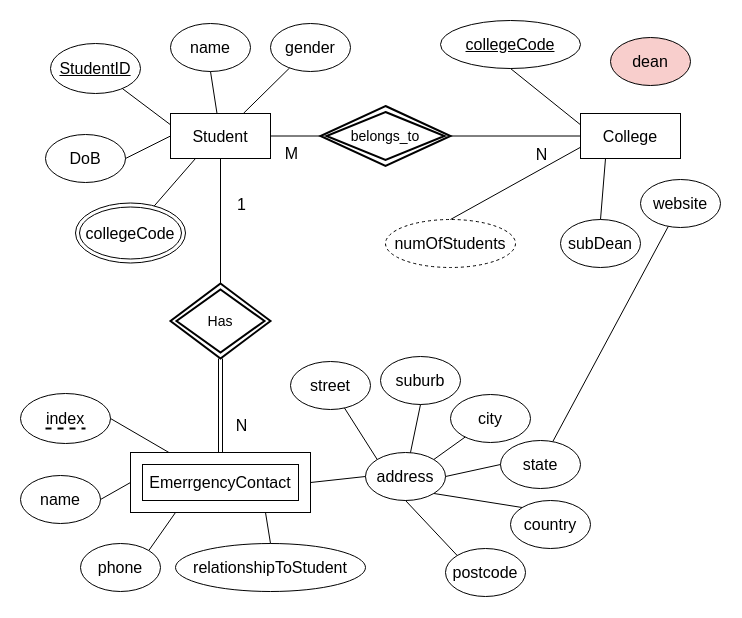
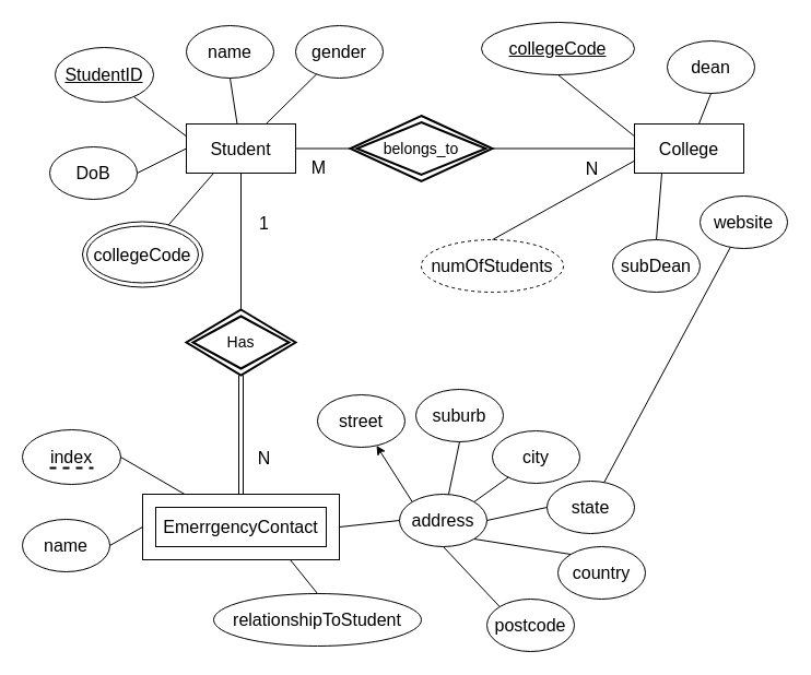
- <mxCell id="20" value="dean" style="ellipse;whiteSpace=wrap;html=1;strokeWidth=1;fontSize=16;fontStyle=0;fillColor=#f8cecc;" vertex="1" parent="1"><mxGeometry x="610" y="37" width="80" height="48" as="geometry" /></mxCell>
+ <mxCell id="20" value="dean" style="ellipse;whiteSpace=wrap;html=1;strokeWidth=1;fontSize=16;fontStyle=0" vertex="1" parent="1"><mxGeometry x="610" y="37" width="80" height="48" as="geometry" /></mxCell>
+ <mxCell id="29" value="" style="endArrow=none;html=1;fontSize=16;entryX=0.5;entryY=1;entryDx=0;entryDy=0;" edge="1" parent="1" source="14" target="20"><mxGeometry width="50" height="50" relative="1" as="geometry"><mxPoint x="590" y="134" as="sourcePoint" /><mxPoint x="520" y="78" as="targetPoint" /></mxGeometry></mxCell>
- <mxCell id="5" value="Has" style="shape=rhombus;double=1;strokeWidth=2;fontSize=15;perimeter=rhombusPerimeter;whiteSpace=wrap;html=1;align=center;fontSize=14;" vertex="1" parent="1"><mxGeometry x="170" y="283" width="100" height="75" as="geometry" /></mxCell>
+ <mxCell id="5" value="Has" style="shape=rhombus;double=1;strokeWidth=2;fontSize=15;perimeter=rhombusPerimeter;whiteSpace=wrap;html=1;align=center;fontSize=14;" vertex="1" parent="1"><mxGeometry x="170" y="283" width="100" height="60" as="geometry" /></mxCell>
- <mxCell id="52" value="" style="endArrow=none;html=1;fontSize=16;exitX=0;exitY=0;exitDx=0;exitDy=0;" edge="1" parent="1" source="44" target="46"><mxGeometry width="50" height="50" relative="1" as="geometry"><mxPoint x="320" y="492" as="sourcePoint" /><mxPoint x="375" y="486" as="targetPoint" /></mxGeometry></mxCell>
+ <mxCell id="52" value="" style="endArrow=classic;html=1;fontSize=16;exitX=0;exitY=0;exitDx=0;exitDy=0;" edge="1" parent="1" source="44" target="46"><mxGeometry width="50" height="50" relative="1" as="geometry"><mxPoint x="320" y="492" as="sourcePoint" /><mxPoint x="375" y="486" as="targetPoint" /></mxGeometry></mxCell>
- <mxCell id="41" value="" style="endArrow=none;html=1;fontSize=16;entryX=1;entryY=0;entryDx=0;entryDy=0;exitX=0.25;exitY=1;exitDx=0;exitDy=0;" edge="1" parent="1" source="6" target="40"><mxGeometry width="50" height="50" relative="1" as="geometry"><mxPoint x="140" y="503" as="sourcePoint" /><mxPoint x="110" y="509" as="targetPoint" /></mxGeometry></mxCell>
- <mxCell id="40" value="phone" style="ellipse;whiteSpace=wrap;html=1;strokeWidth=1;fontSize=16;fontStyle=0" vertex="1" parent="1"><mxGeometry x="80" y="543" width="80" height="48" as="geometry" /></mxCell>
- <mxCell id="42" value="relationshipToStudent" style="ellipse;whiteSpace=wrap;html=1;strokeWidth=1;fontSize=16;fontStyle=0" vertex="1" parent="1"><mxGeometry x="175" y="543" width="190" height="48" as="geometry" /></mxCell>
+ <mxCell id="42" value="relationshipToStudent" style="ellipse;whiteSpace=wrap;html=1;strokeWidth=1;fontSize=16;fontStyle=0" vertex="1" parent="1"><mxGeometry x="195" y="543" width="190" height="48" as="geometry" /></mxCell>
